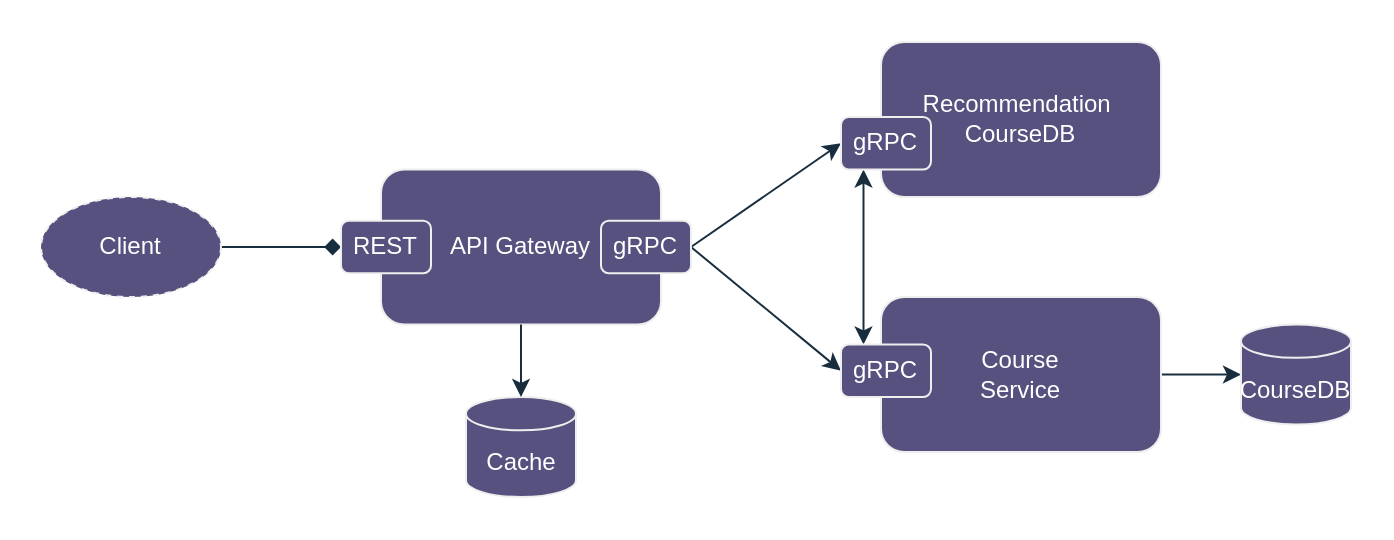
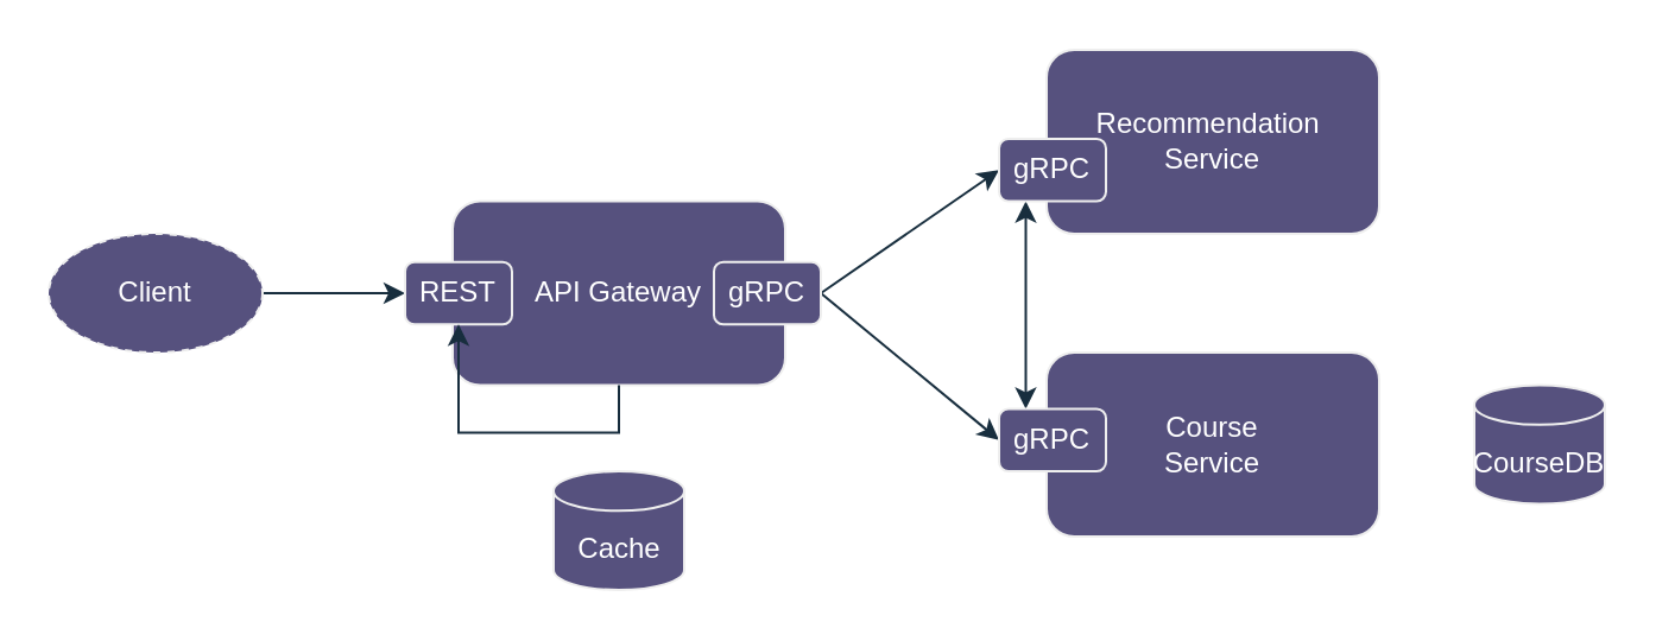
- <mxCell id="11" value="&lt;div&gt;Recommendation&amp;nbsp;&lt;/div&gt;&lt;div&gt;CourseDB&lt;/div&gt;" style="rounded=1;whiteSpace=wrap;html=1;labelBackgroundColor=none;fillColor=#56517E;strokeColor=#EEEEEE;fontColor=#FFFFFF;" vertex="1" parent="1"><mxGeometry x="440" y="20.5" width="140" height="77.5" as="geometry" /></mxCell>
+ <mxCell id="11" value="&lt;div&gt;Recommendation&amp;nbsp;&lt;/div&gt;&lt;div&gt;Service&lt;/div&gt;" style="rounded=1;whiteSpace=wrap;html=1;labelBackgroundColor=none;fillColor=#56517E;strokeColor=#EEEEEE;fontColor=#FFFFFF;" vertex="1" parent="1"><mxGeometry x="440" y="20.5" width="140" height="77.5" as="geometry" /></mxCell>
- <mxCell id="2" style="edgeStyle=orthogonalEdgeStyle;rounded=0;orthogonalLoop=1;jettySize=auto;html=1;exitX=1;exitY=0.5;exitDx=0;exitDy=0;entryX=0;entryY=0.5;entryDx=0;entryDy=0;labelBackgroundColor=none;strokeColor=#182E3E;fontColor=default;endArrow=diamond;" edge="1" parent="1" source="3" target="8"><mxGeometry relative="1" as="geometry" /></mxCell>
+ <mxCell id="2" style="edgeStyle=orthogonalEdgeStyle;rounded=0;orthogonalLoop=1;jettySize=auto;html=1;exitX=1;exitY=0.5;exitDx=0;exitDy=0;entryX=0;entryY=0.5;entryDx=0;entryDy=0;labelBackgroundColor=none;strokeColor=#182E3E;fontColor=default;" edge="1" parent="1" source="3" target="8"><mxGeometry relative="1" as="geometry" /></mxCell>
- <mxCell id="10" style="edgeStyle=orthogonalEdgeStyle;rounded=0;orthogonalLoop=1;jettySize=auto;html=1;exitX=0.5;exitY=1;exitDx=0;exitDy=0;entryX=0.5;entryY=0;entryDx=0;entryDy=0;entryPerimeter=0;labelBackgroundColor=none;strokeColor=#182E3E;fontColor=default;" edge="1" parent="1" source="4" target="9"><mxGeometry relative="1" as="geometry" /></mxCell>
+ <mxCell id="10" style="edgeStyle=orthogonalEdgeStyle;rounded=0;orthogonalLoop=1;jettySize=auto;html=1;exitX=0.5;exitY=1;exitDx=0;exitDy=0;labelBackgroundColor=none;strokeColor=#182E3E;fontColor=default;" edge="1" parent="1" source="4" target="8"><mxGeometry relative="1" as="geometry" /></mxCell>
- <mxCell id="14" style="edgeStyle=orthogonalEdgeStyle;rounded=0;orthogonalLoop=1;jettySize=auto;html=1;exitX=1;exitY=0.5;exitDx=0;exitDy=0;labelBackgroundColor=none;strokeColor=#182E3E;fontColor=default;" edge="1" parent="1" source="15" target="17"><mxGeometry relative="1" as="geometry" /></mxCell>
